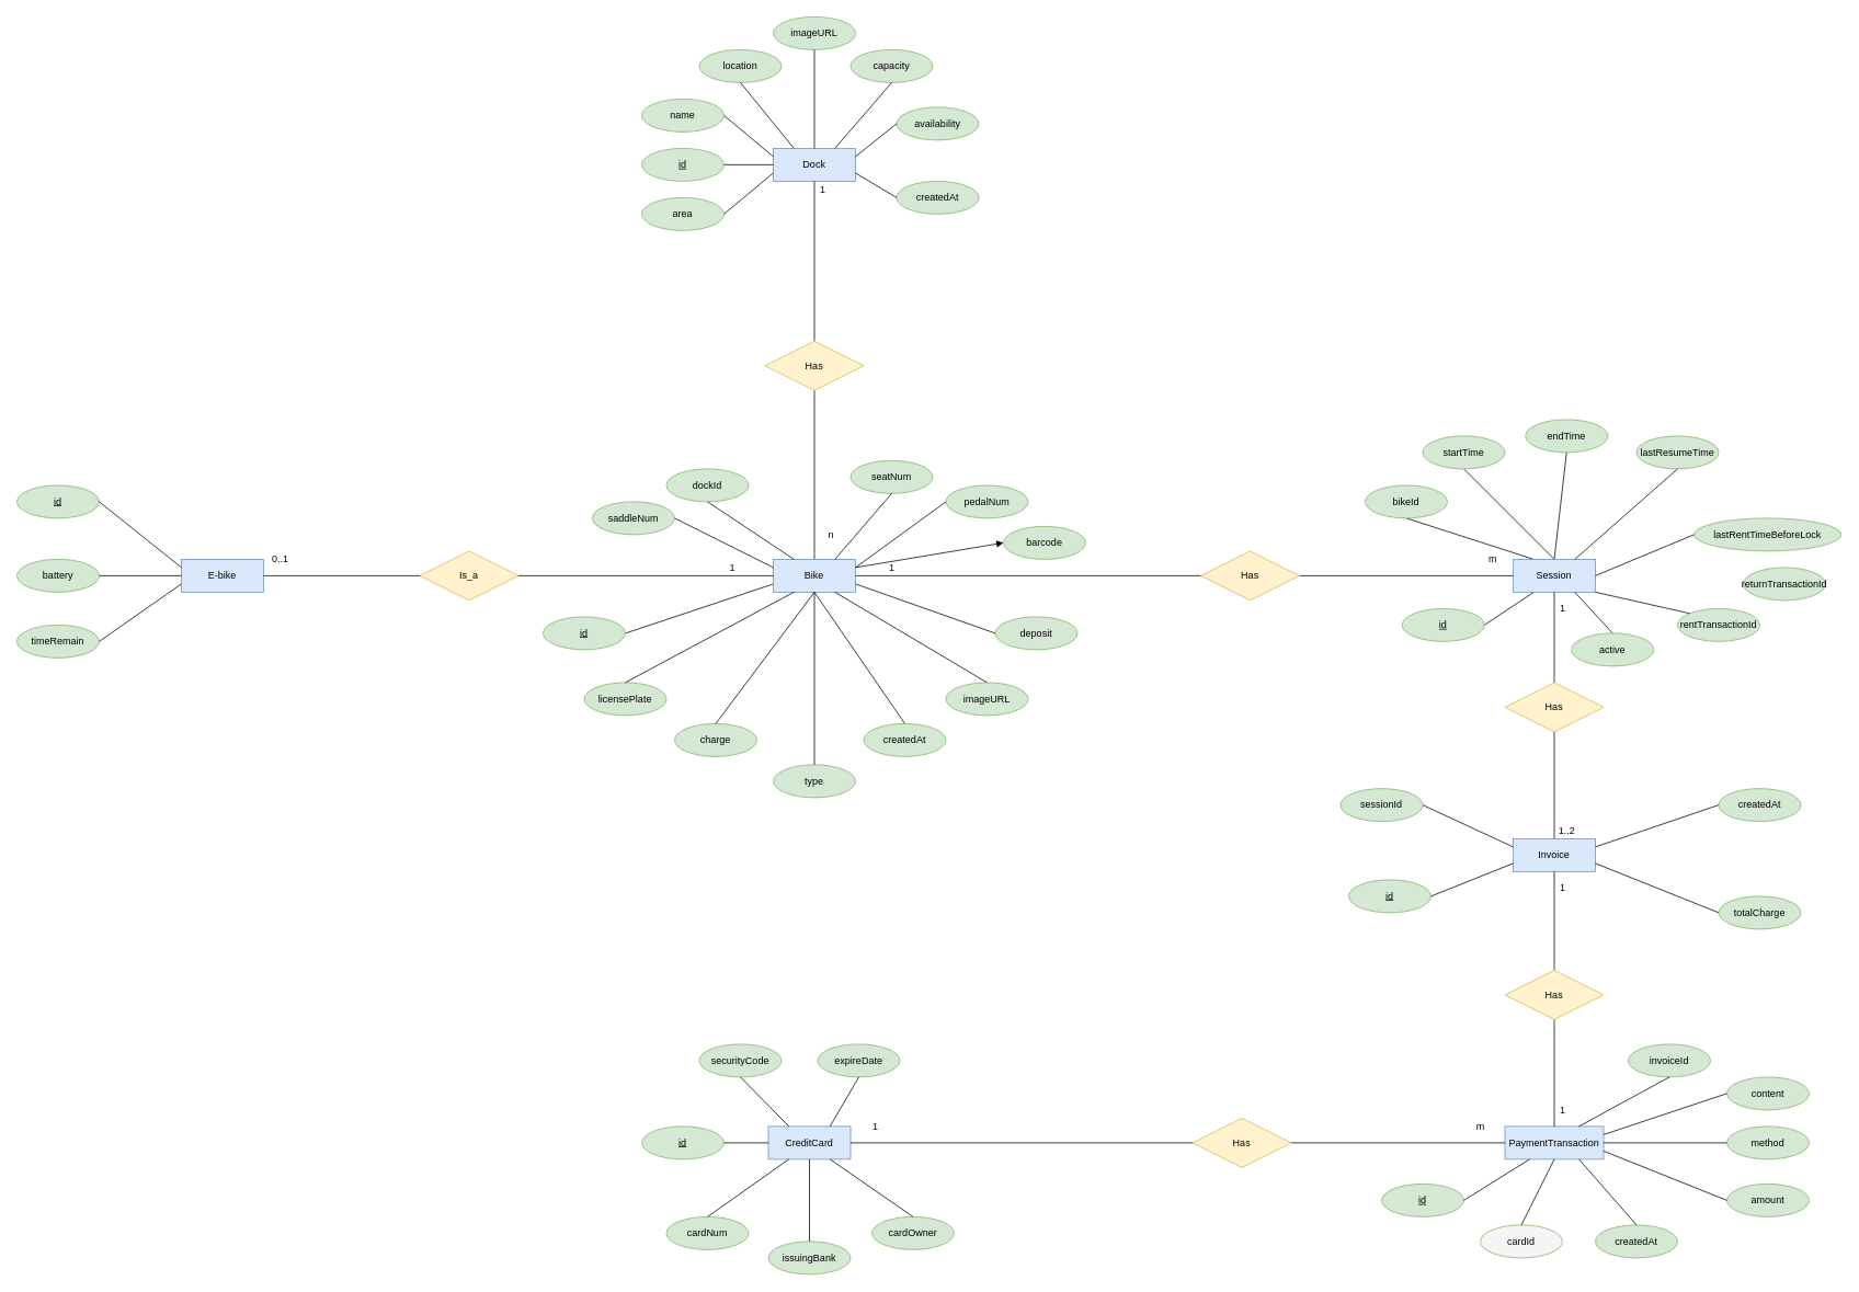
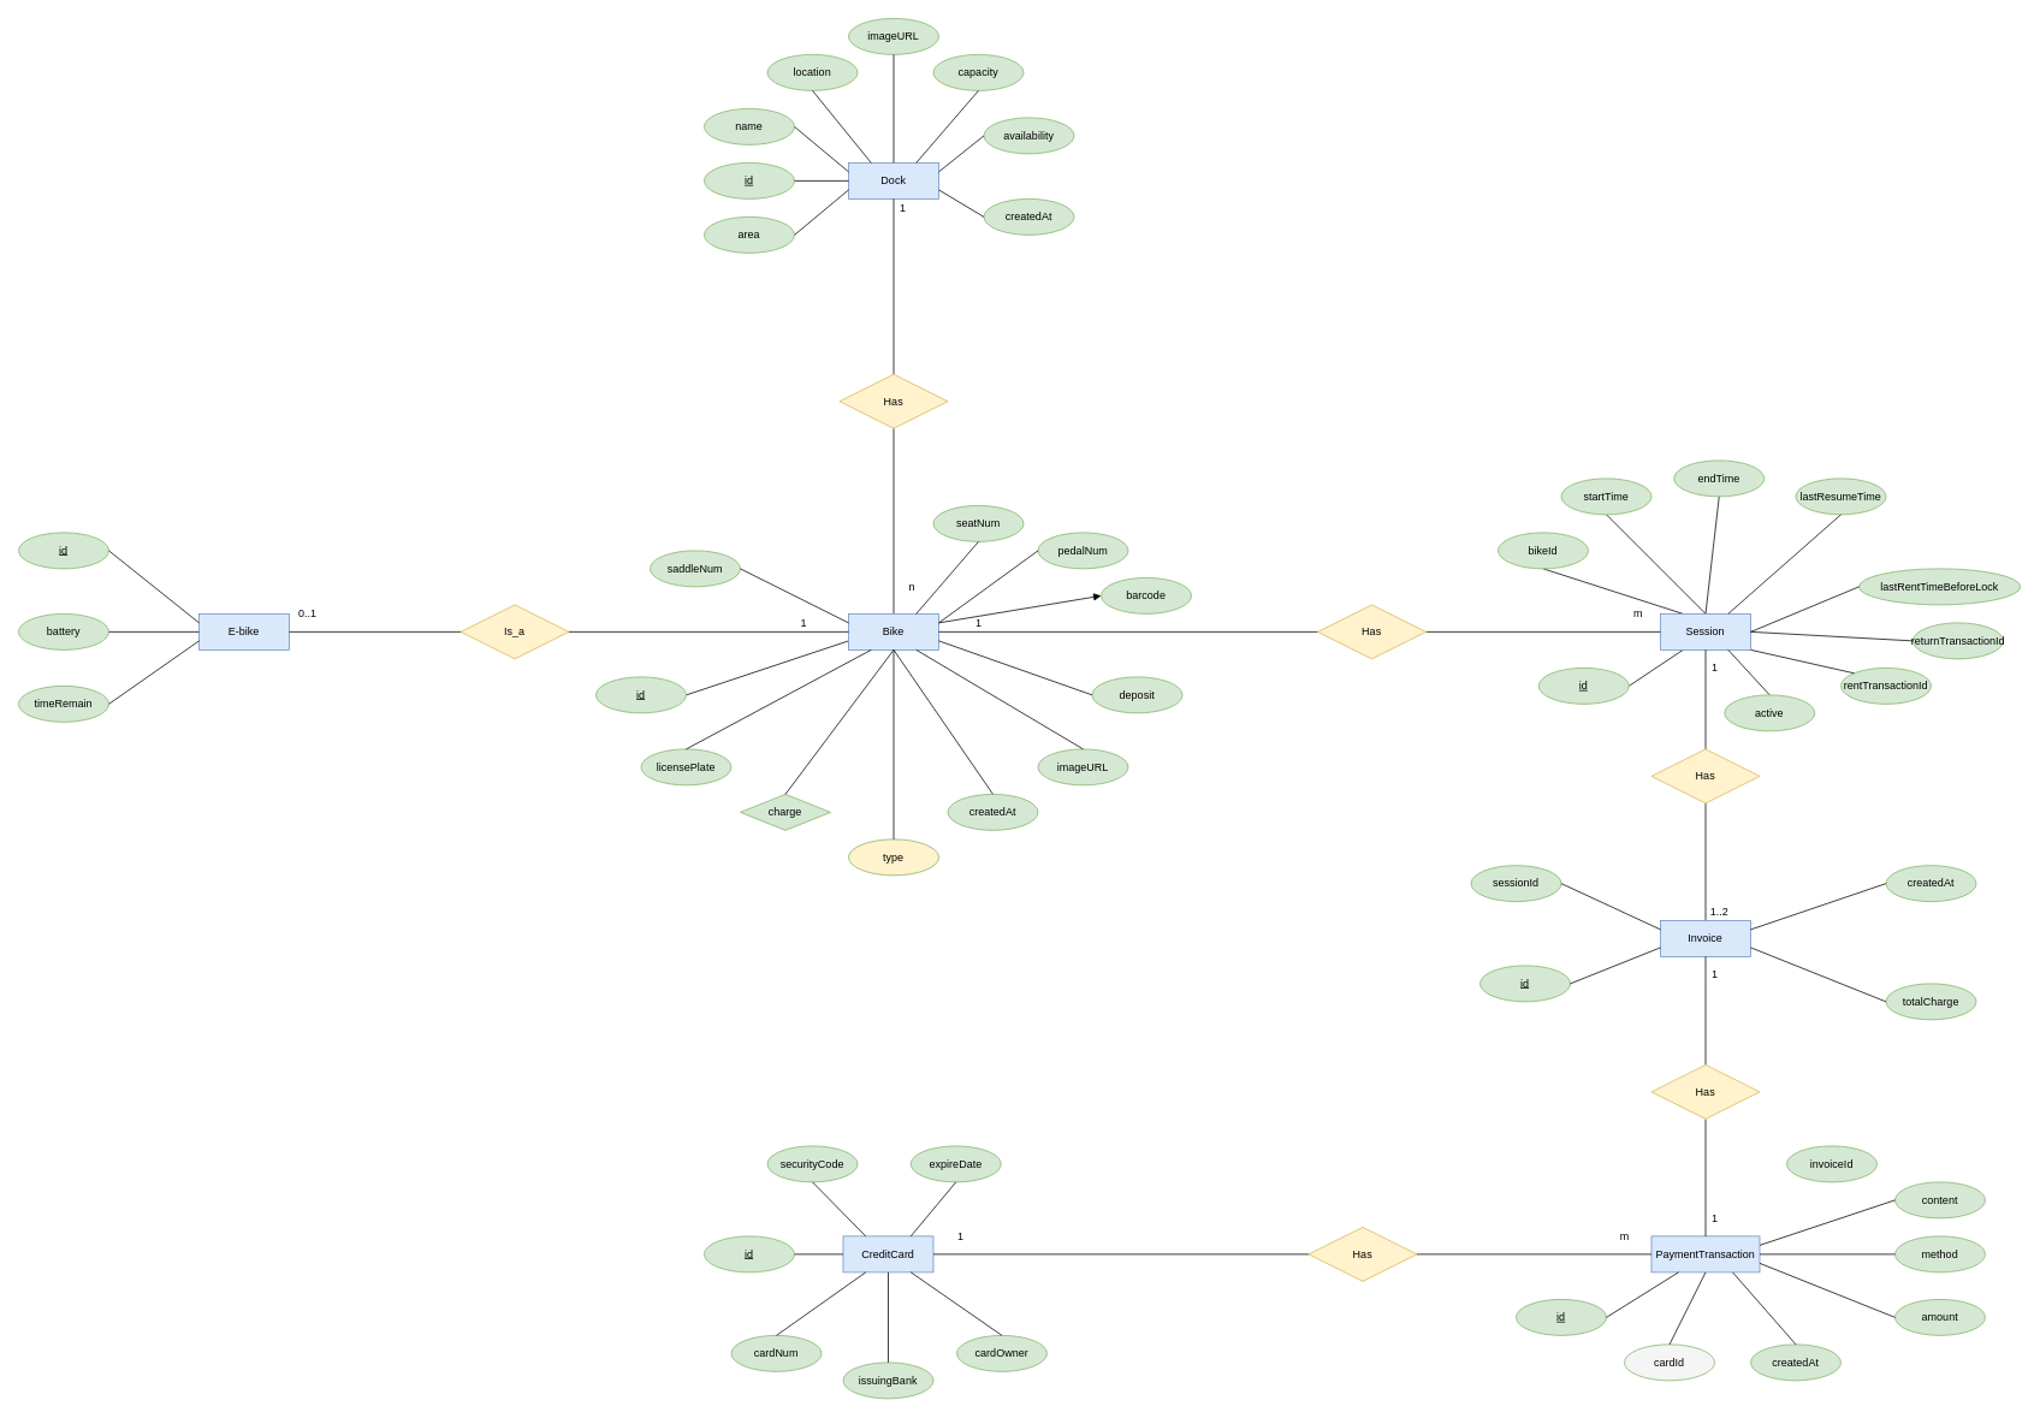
- <mxCell id="9" value="dockId" style="ellipse;whiteSpace=wrap;html=1;align=center;fillColor=#d5e8d4;strokeColor=#82b366;" parent="1" vertex="1"><mxGeometry x="810" y="570" width="100" height="40" as="geometry" /></mxCell>
- <mxCell id="39" value="" style="endArrow=none;html=1;rounded=0;exitX=0.5;exitY=1;exitDx=0;exitDy=0;entryX=0.25;entryY=0;entryDx=0;entryDy=0;" parent="1" source="9" target="34" edge="1"><mxGeometry relative="1" as="geometry"><mxPoint x="920" y="630" as="sourcePoint" /><mxPoint x="1080" y="630" as="targetPoint" /></mxGeometry></mxCell>
+ <mxCell id="136" value="" style="endArrow=none;html=1;rounded=0;entryX=0;entryY=0.5;entryDx=0;entryDy=0;exitX=1;exitY=0.5;exitDx=0;exitDy=0;" edge="1" parent="1" source="67" target="128"><mxGeometry relative="1" as="geometry"><mxPoint x="1930" y="720" as="sourcePoint" /><mxPoint x="1945" y="590" as="targetPoint" /></mxGeometry></mxCell>
- <mxCell id="16" value="charge" style="ellipse;whiteSpace=wrap;html=1;align=center;fillColor=#d5e8d4;strokeColor=#82b366;" parent="1" vertex="1"><mxGeometry x="820" y="880" width="100" height="40" as="geometry" /></mxCell>
+ <mxCell id="16" value="charge" style="rhombus;whiteSpace=wrap;html=1;align=center;fillColor=#d5e8d4;strokeColor=#82b366;" parent="1" vertex="1"><mxGeometry x="820" y="880" width="100" height="40" as="geometry" /></mxCell>
- <mxCell id="19" value="type" style="ellipse;whiteSpace=wrap;html=1;align=center;fillColor=#d5e8d4;strokeColor=#82b366;" parent="1" vertex="1"><mxGeometry x="940" y="930" width="100" height="40" as="geometry" /></mxCell>
+ <mxCell id="19" value="type" style="ellipse;whiteSpace=wrap;html=1;align=center;fillColor=#fff2cc;strokeColor=#82b366;" parent="1" vertex="1"><mxGeometry x="940" y="930" width="100" height="40" as="geometry" /></mxCell>
- <mxCell id="92" value="expireDate" style="ellipse;whiteSpace=wrap;html=1;align=center;fillColor=#d5e8d4;strokeColor=#82b366;" parent="1" vertex="1"><mxGeometry x="994" y="1270" width="100" height="40" as="geometry" /></mxCell>
+ <mxCell id="92" value="expireDate" style="ellipse;whiteSpace=wrap;html=1;align=center;fillColor=#d5e8d4;strokeColor=#82b366;" parent="1" vertex="1"><mxGeometry x="1009" y="1270" width="100" height="40" as="geometry" /></mxCell>
- <mxCell id="125" value="" style="endArrow=none;html=1;rounded=0;entryX=0.5;entryY=1;entryDx=0;entryDy=0;exitX=0.75;exitY=0;exitDx=0;exitDy=0;" parent="1" source="82" target="124" edge="1"><mxGeometry relative="1" as="geometry"><mxPoint x="1960" y="1390" as="sourcePoint" /><mxPoint x="2110" y="1340" as="targetPoint" /></mxGeometry></mxCell>
